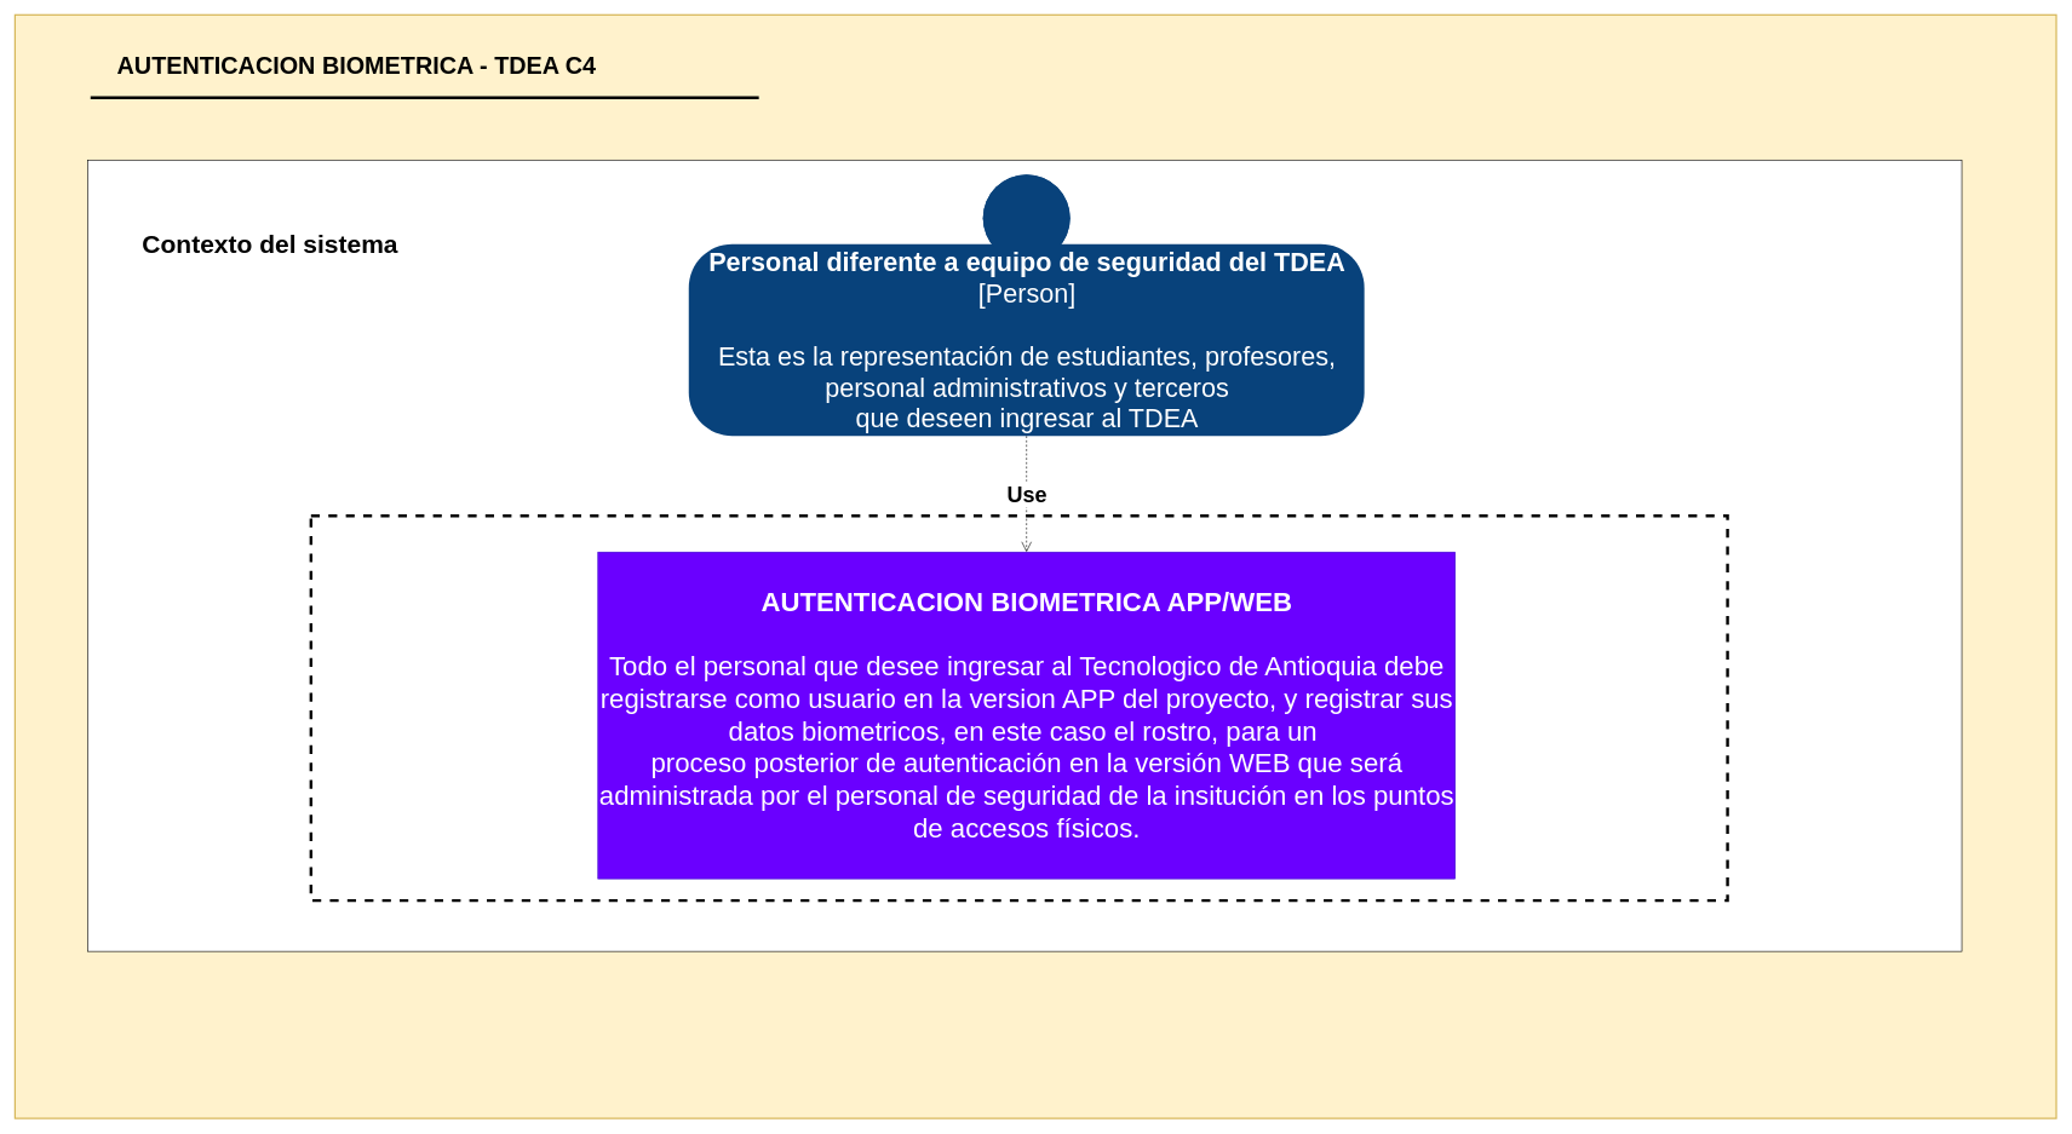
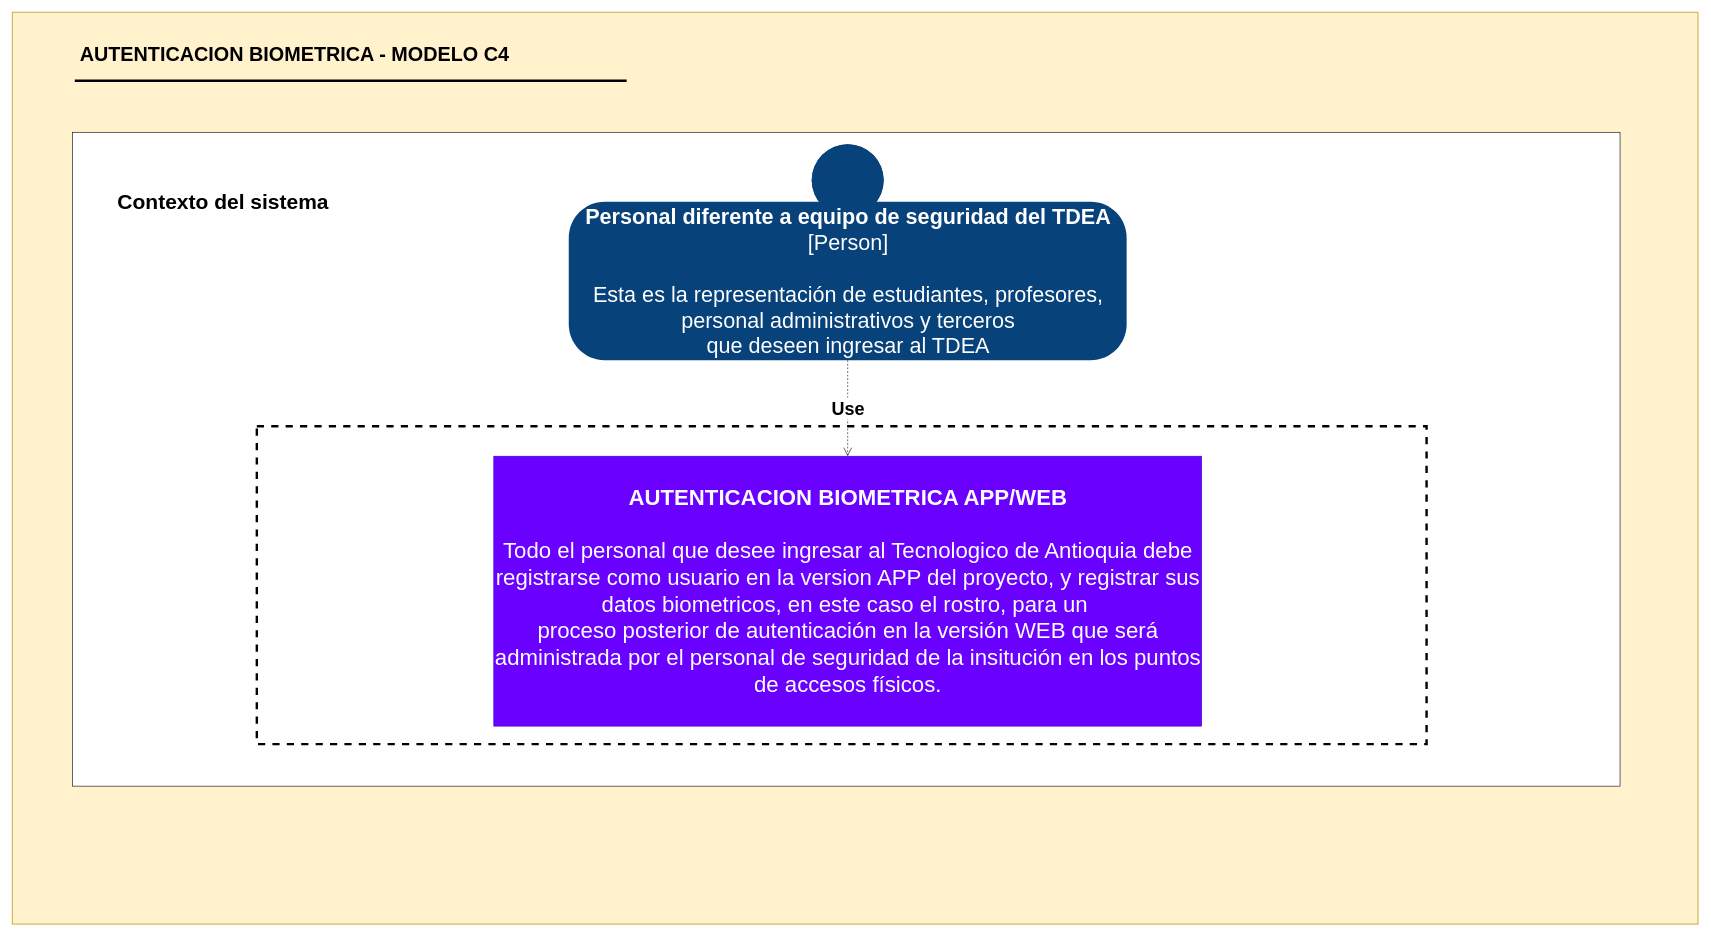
- <mxCell id="8" value="AUTENTICACION BIOMETRICA - TDEA C4" style="text;strokeColor=none;fillColor=none;html=1;fontSize=33;fontStyle=1;verticalAlign=middle;align=center;strokeWidth=5;" vertex="1" parent="1"><mxGeometry x="110" y="70" width="759" height="40" as="geometry" /></mxCell>
+ <mxCell id="8" value="AUTENTICACION BIOMETRICA - MODELO C4" style="text;strokeColor=none;fillColor=none;html=1;fontSize=33;fontStyle=1;verticalAlign=middle;align=center;strokeWidth=5;" vertex="1" parent="1"><mxGeometry x="110" y="70" width="759" height="40" as="geometry" /></mxCell>
